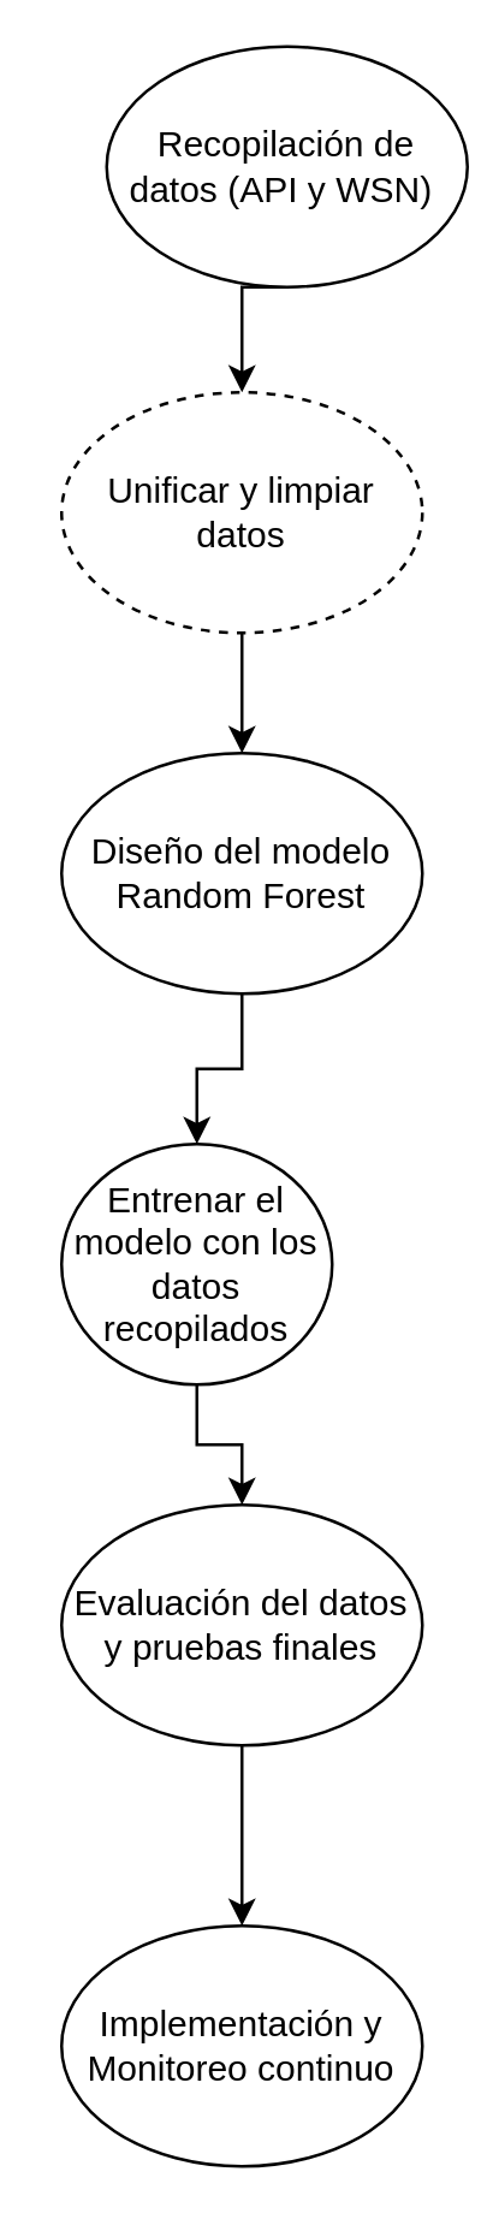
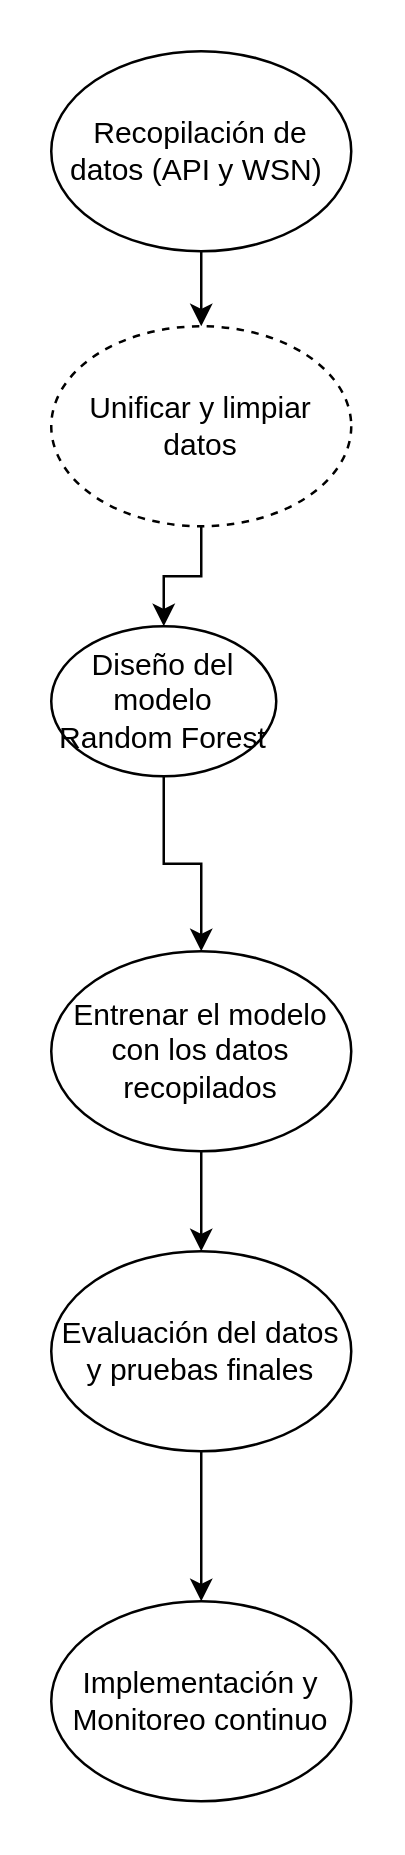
- <mxCell id="3" value="Recopilación de datos (API y WSN)&amp;nbsp;" style="ellipse;whiteSpace=wrap;html=1;" vertex="1" parent="1"><mxGeometry x="35" y="15" width="120" height="80" as="geometry" /></mxCell>
+ <mxCell id="3" value="Recopilación de datos (API y WSN)&amp;nbsp;" style="ellipse;whiteSpace=wrap;html=1;" vertex="1" parent="1"><mxGeometry x="20" y="20" width="120" height="80" as="geometry" /></mxCell>
- <mxCell id="7" value="Diseño del modelo Random Forest" style="ellipse;whiteSpace=wrap;html=1;" vertex="1" parent="1"><mxGeometry x="20" y="250" width="120" height="80" as="geometry" /></mxCell>
+ <mxCell id="7" value="Diseño del modelo Random Forest" style="ellipse;whiteSpace=wrap;html=1;" vertex="1" parent="1"><mxGeometry x="20" y="250" width="90" height="60" as="geometry" /></mxCell>
- <mxCell id="9" value="Entrenar el modelo con los datos recopilados" style="ellipse;whiteSpace=wrap;html=1;" vertex="1" parent="1"><mxGeometry x="20" y="380" width="90" height="80" as="geometry" /></mxCell>
+ <mxCell id="9" value="Entrenar el modelo con los datos recopilados" style="ellipse;whiteSpace=wrap;html=1;" vertex="1" parent="1"><mxGeometry x="20" y="380" width="120" height="80" as="geometry" /></mxCell>
